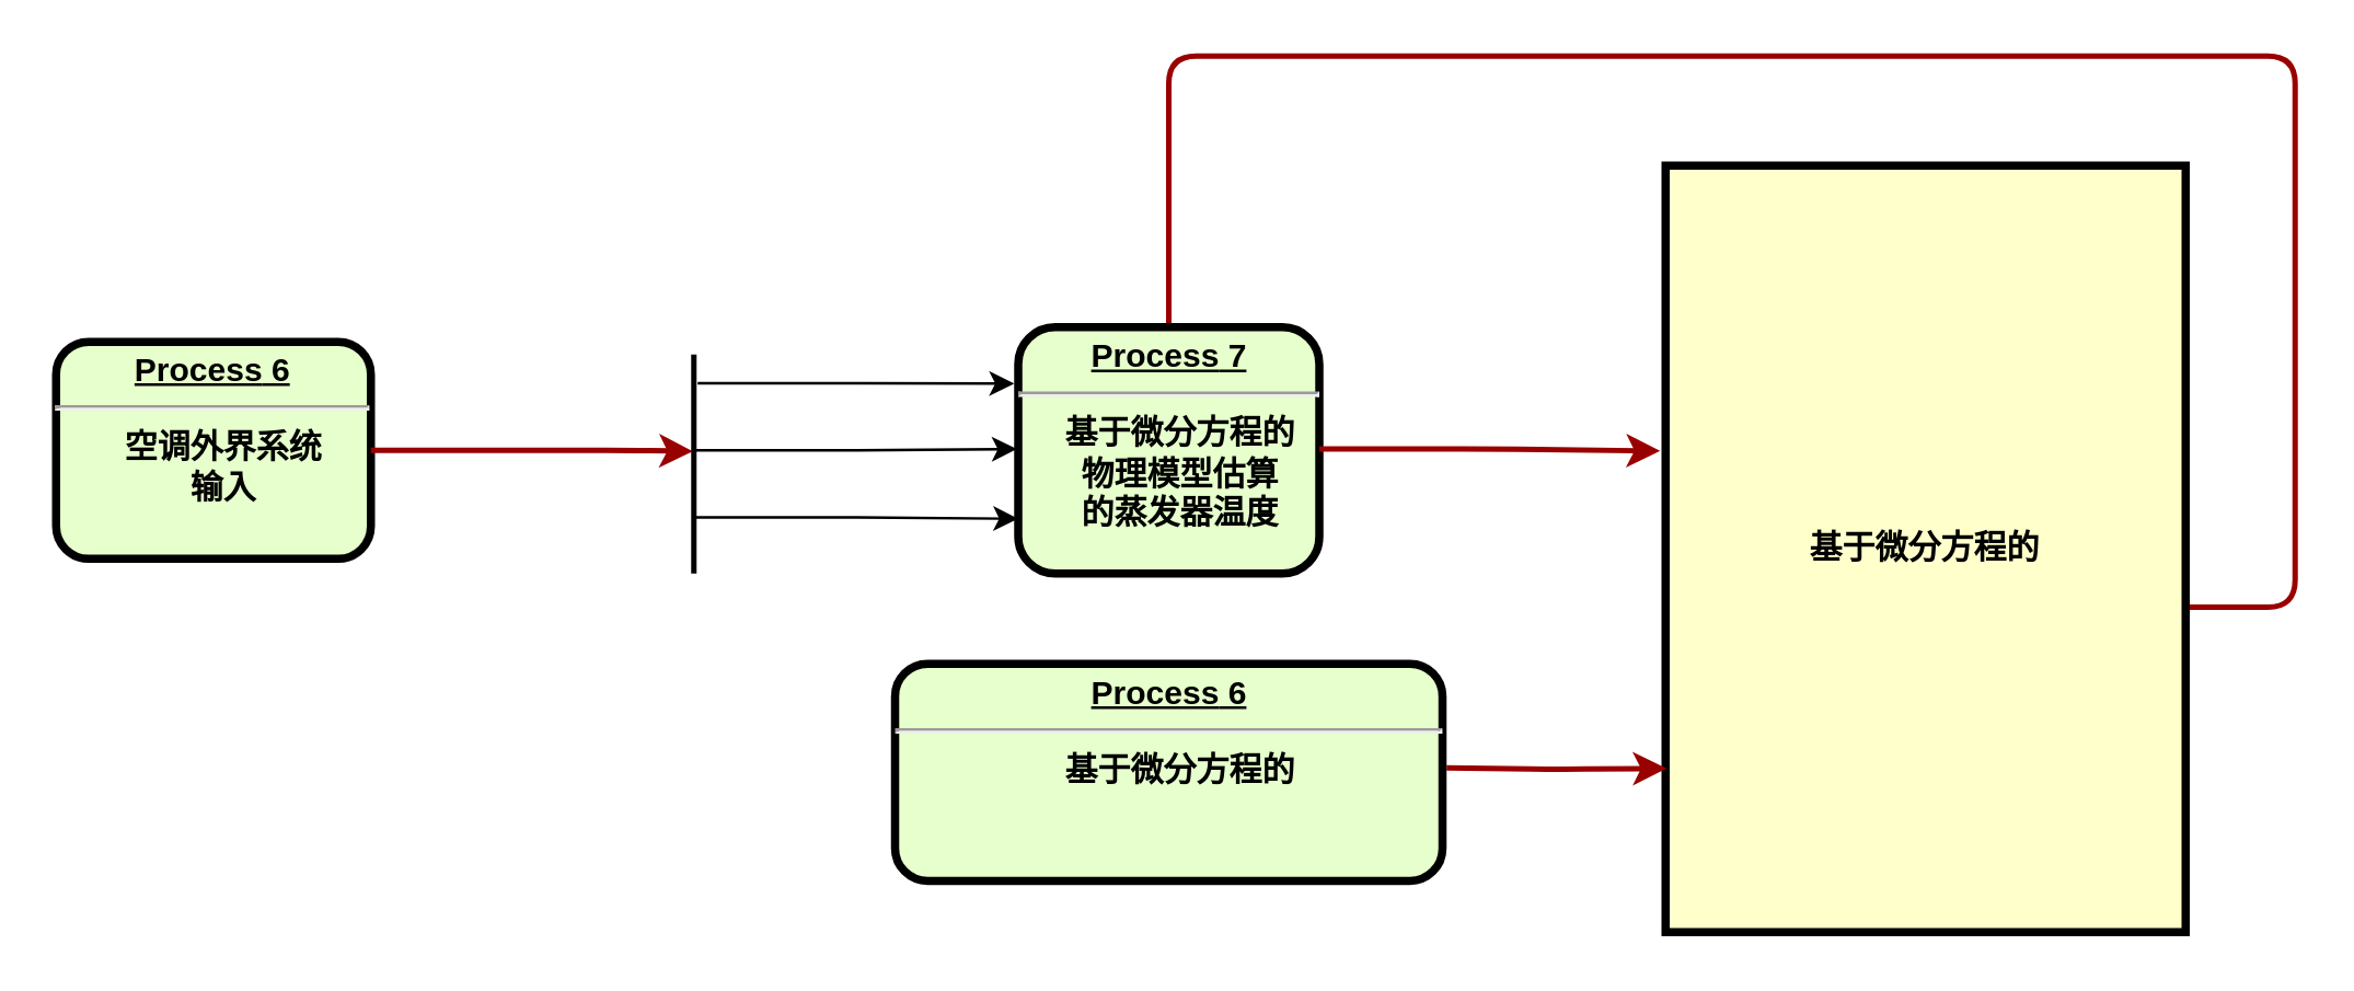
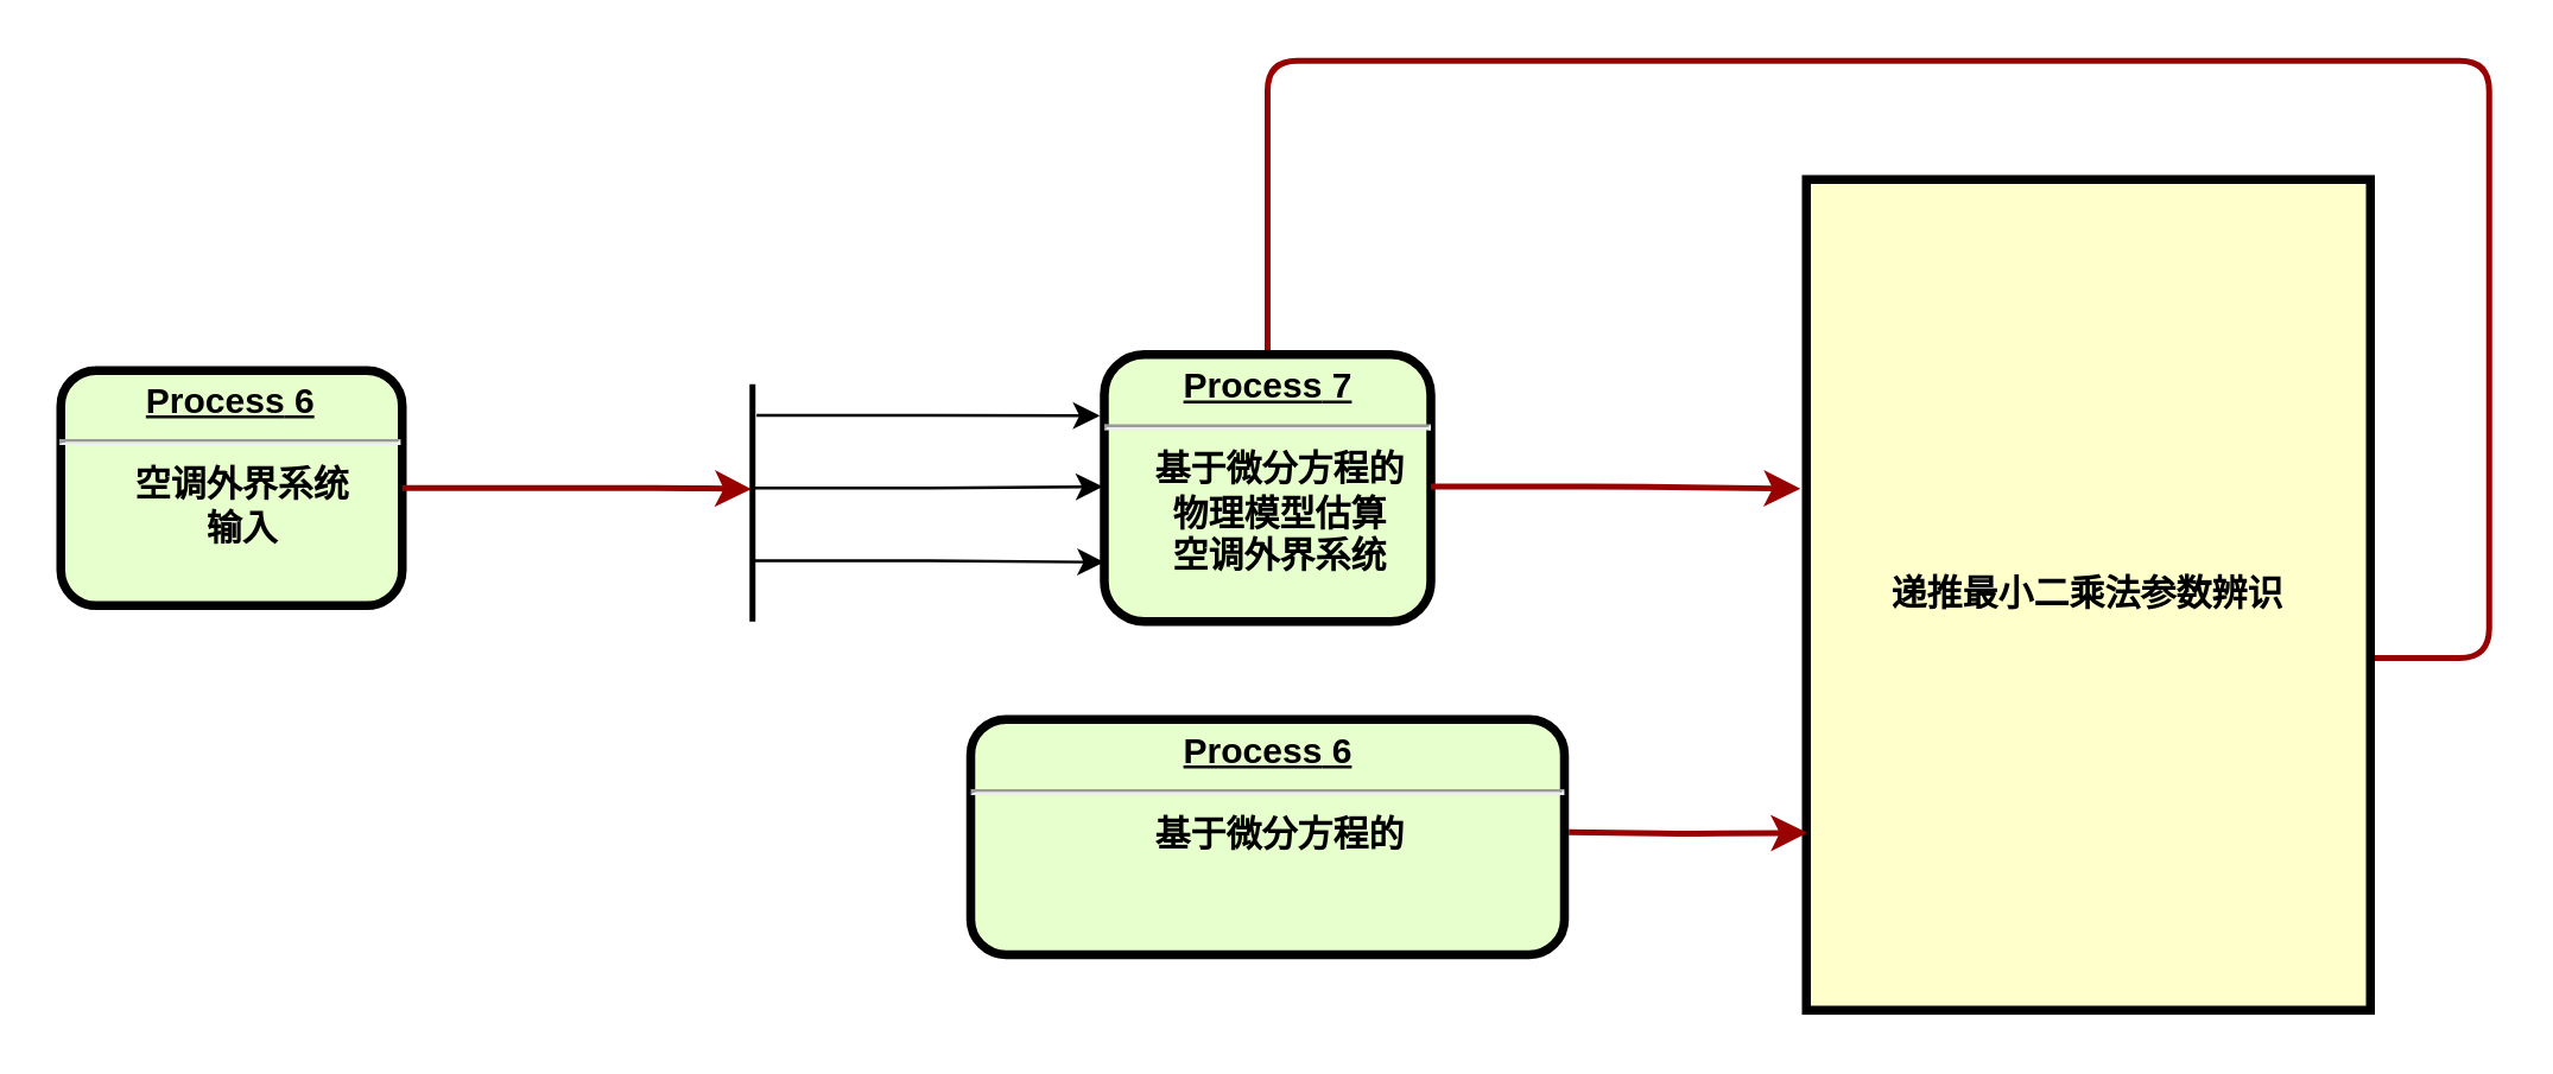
- <mxCell id="5" value="&lt;p style=&quot;margin: 0px; margin-top: 4px; text-align: center; text-decoration: underline;&quot;&gt;&lt;strong&gt;&lt;strong&gt;Process&lt;/strong&gt; 7&lt;br&gt;&lt;/strong&gt;&lt;/p&gt;&lt;hr&gt;&lt;p style=&quot;margin: 0px; margin-left: 8px;&quot;&gt;基于微分方程的&lt;/p&gt;&lt;p style=&quot;margin: 0px; margin-left: 8px;&quot;&gt;物理模型估算&lt;/p&gt;&lt;p style=&quot;margin: 0px; margin-left: 8px;&quot;&gt;的蒸发器温度&lt;/p&gt;" style="verticalAlign=middle;align=center;overflow=fill;fontSize=12;fontFamily=Helvetica;html=1;rounded=1;fontStyle=1;strokeWidth=3;fillColor=#E6FFCC" parent="1" vertex="1"><mxGeometry x="371.5" y="119" width="110" height="90" as="geometry" /></mxCell>
+ <mxCell id="5" value="&lt;p style=&quot;margin: 0px; margin-top: 4px; text-align: center; text-decoration: underline;&quot;&gt;&lt;strong&gt;&lt;strong&gt;Process&lt;/strong&gt; 7&lt;br&gt;&lt;/strong&gt;&lt;/p&gt;&lt;hr&gt;&lt;p style=&quot;margin: 0px; margin-left: 8px;&quot;&gt;基于微分方程的&lt;/p&gt;&lt;p style=&quot;margin: 0px; margin-left: 8px;&quot;&gt;物理模型估算&lt;/p&gt;&lt;p style=&quot;margin: 0px; margin-left: 8px;&quot;&gt;空调外界系统&lt;/p&gt;" style="verticalAlign=middle;align=center;overflow=fill;fontSize=12;fontFamily=Helvetica;html=1;rounded=1;fontStyle=1;strokeWidth=3;fillColor=#E6FFCC" parent="1" vertex="1"><mxGeometry x="371.5" y="119" width="110" height="90" as="geometry" /></mxCell>
- <mxCell id="4" value="基于微分方程的" style="whiteSpace=wrap;align=center;verticalAlign=middle;fontStyle=1;strokeWidth=3;fillColor=#FFFFCC" parent="1" vertex="1"><mxGeometry x="608" y="60" width="190" height="280" as="geometry" /></mxCell>
+ <mxCell id="4" value="递推最小二乘法参数辨识" style="whiteSpace=wrap;align=center;verticalAlign=middle;fontStyle=1;strokeWidth=3;fillColor=#FFFFCC" parent="1" vertex="1"><mxGeometry x="608" y="60" width="190" height="280" as="geometry" /></mxCell>
